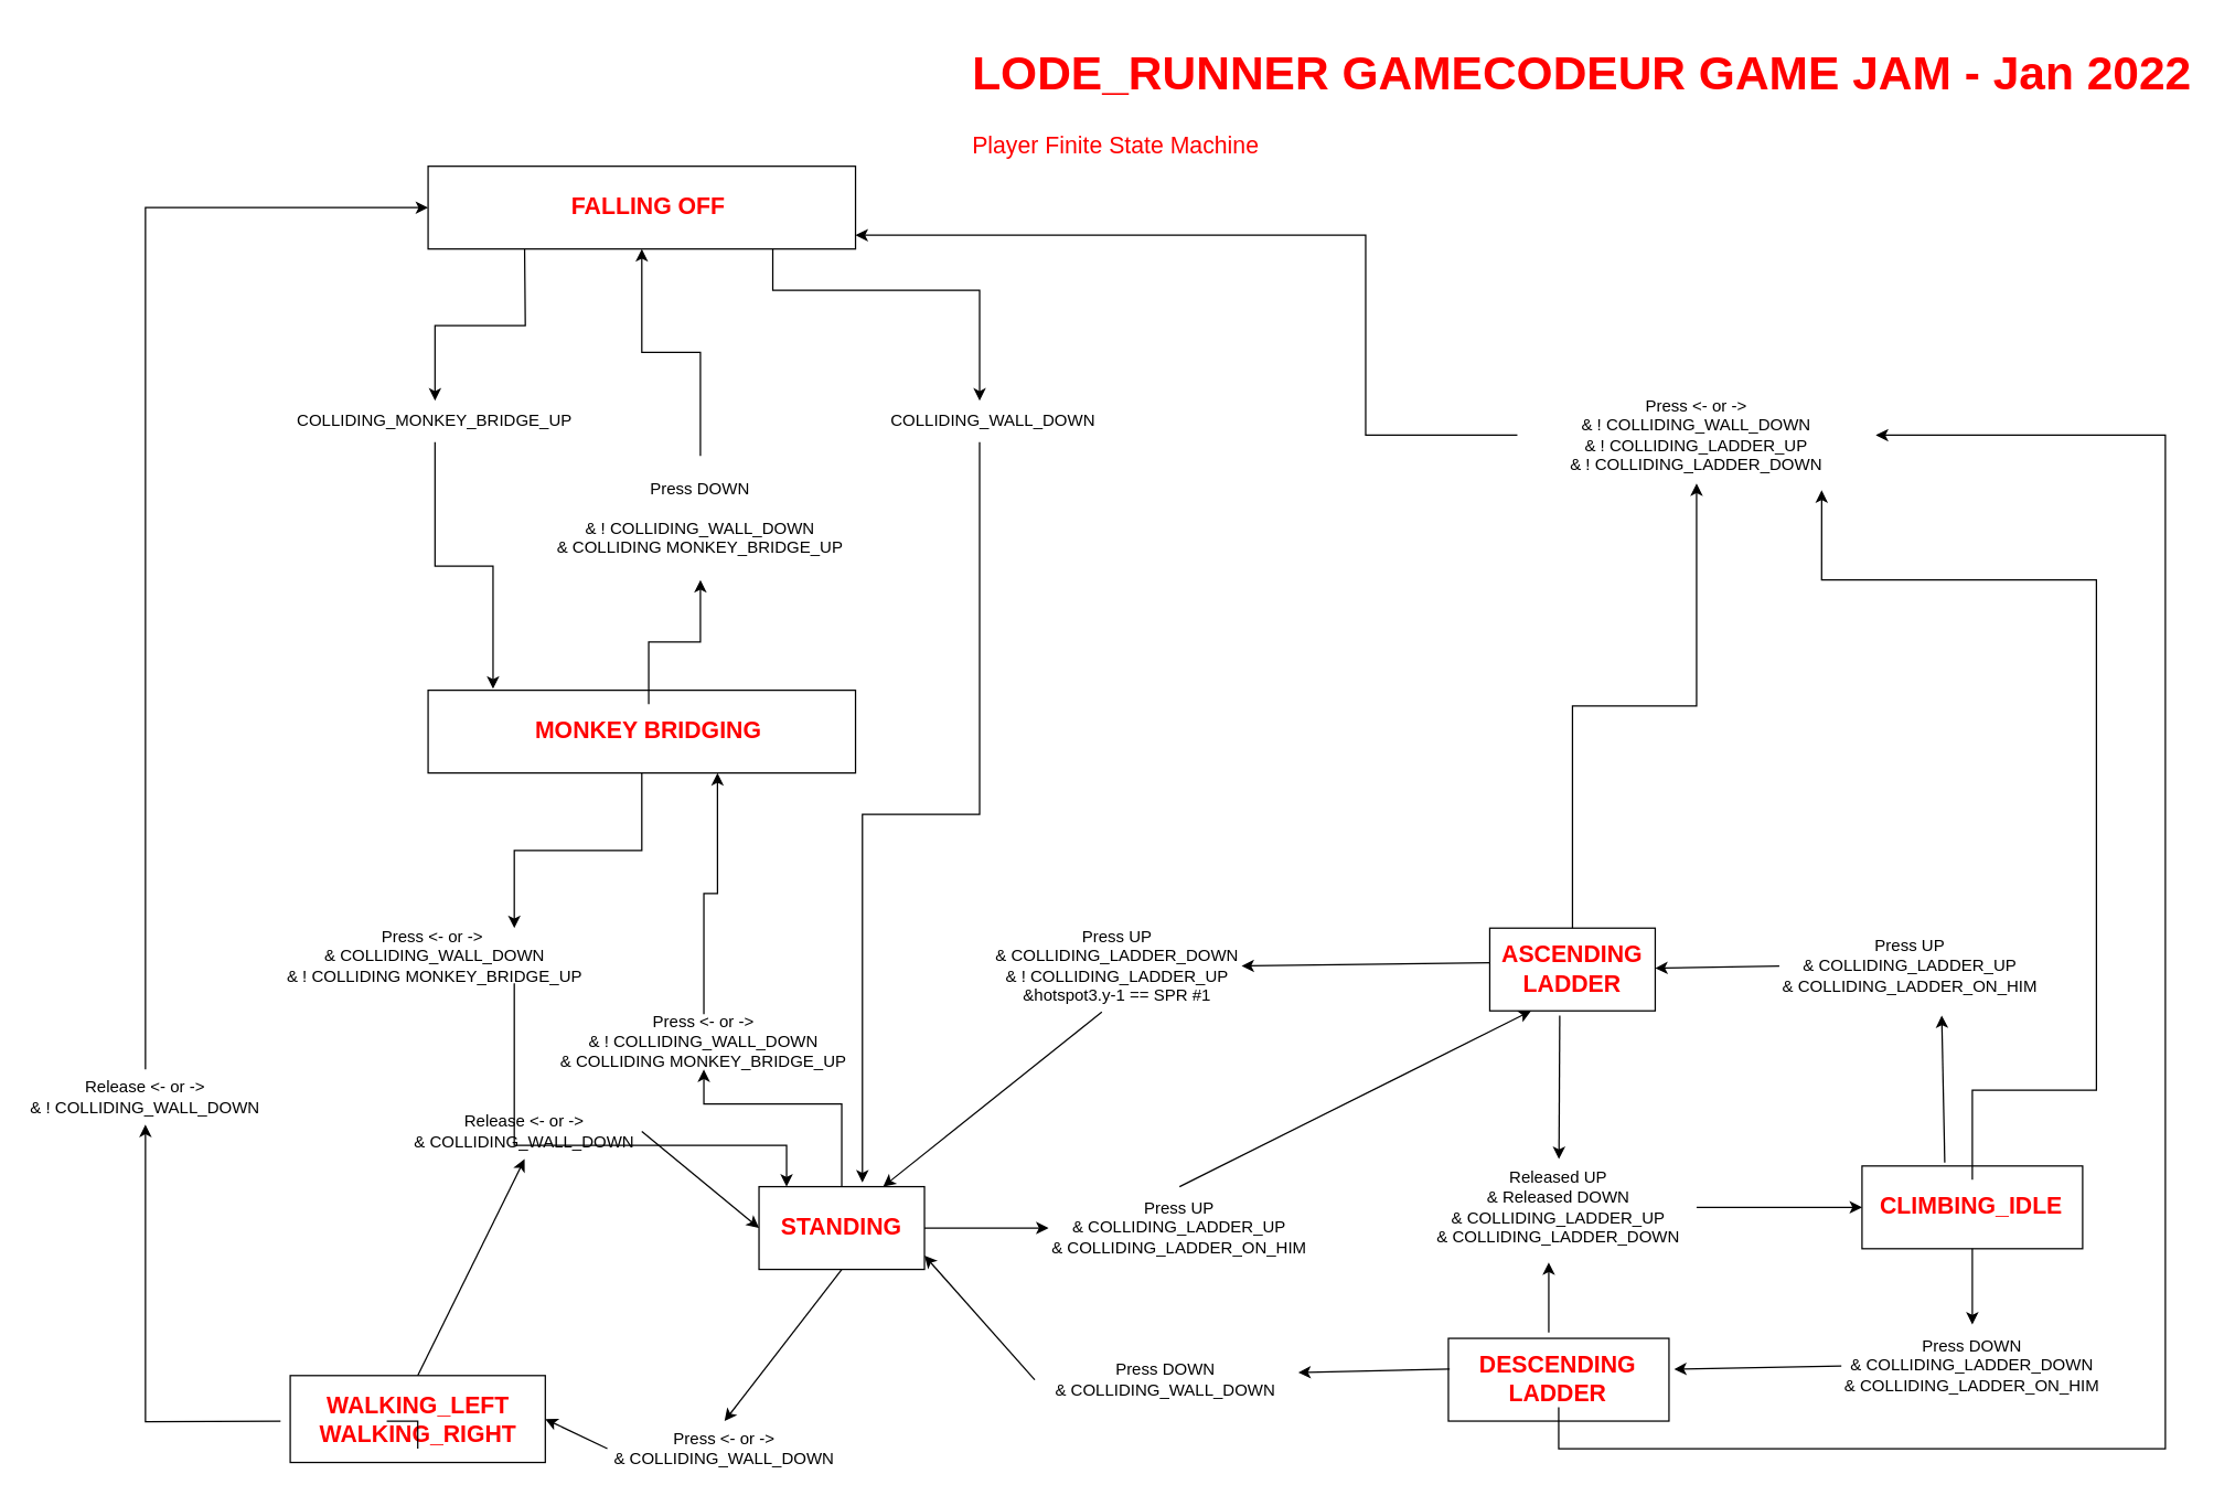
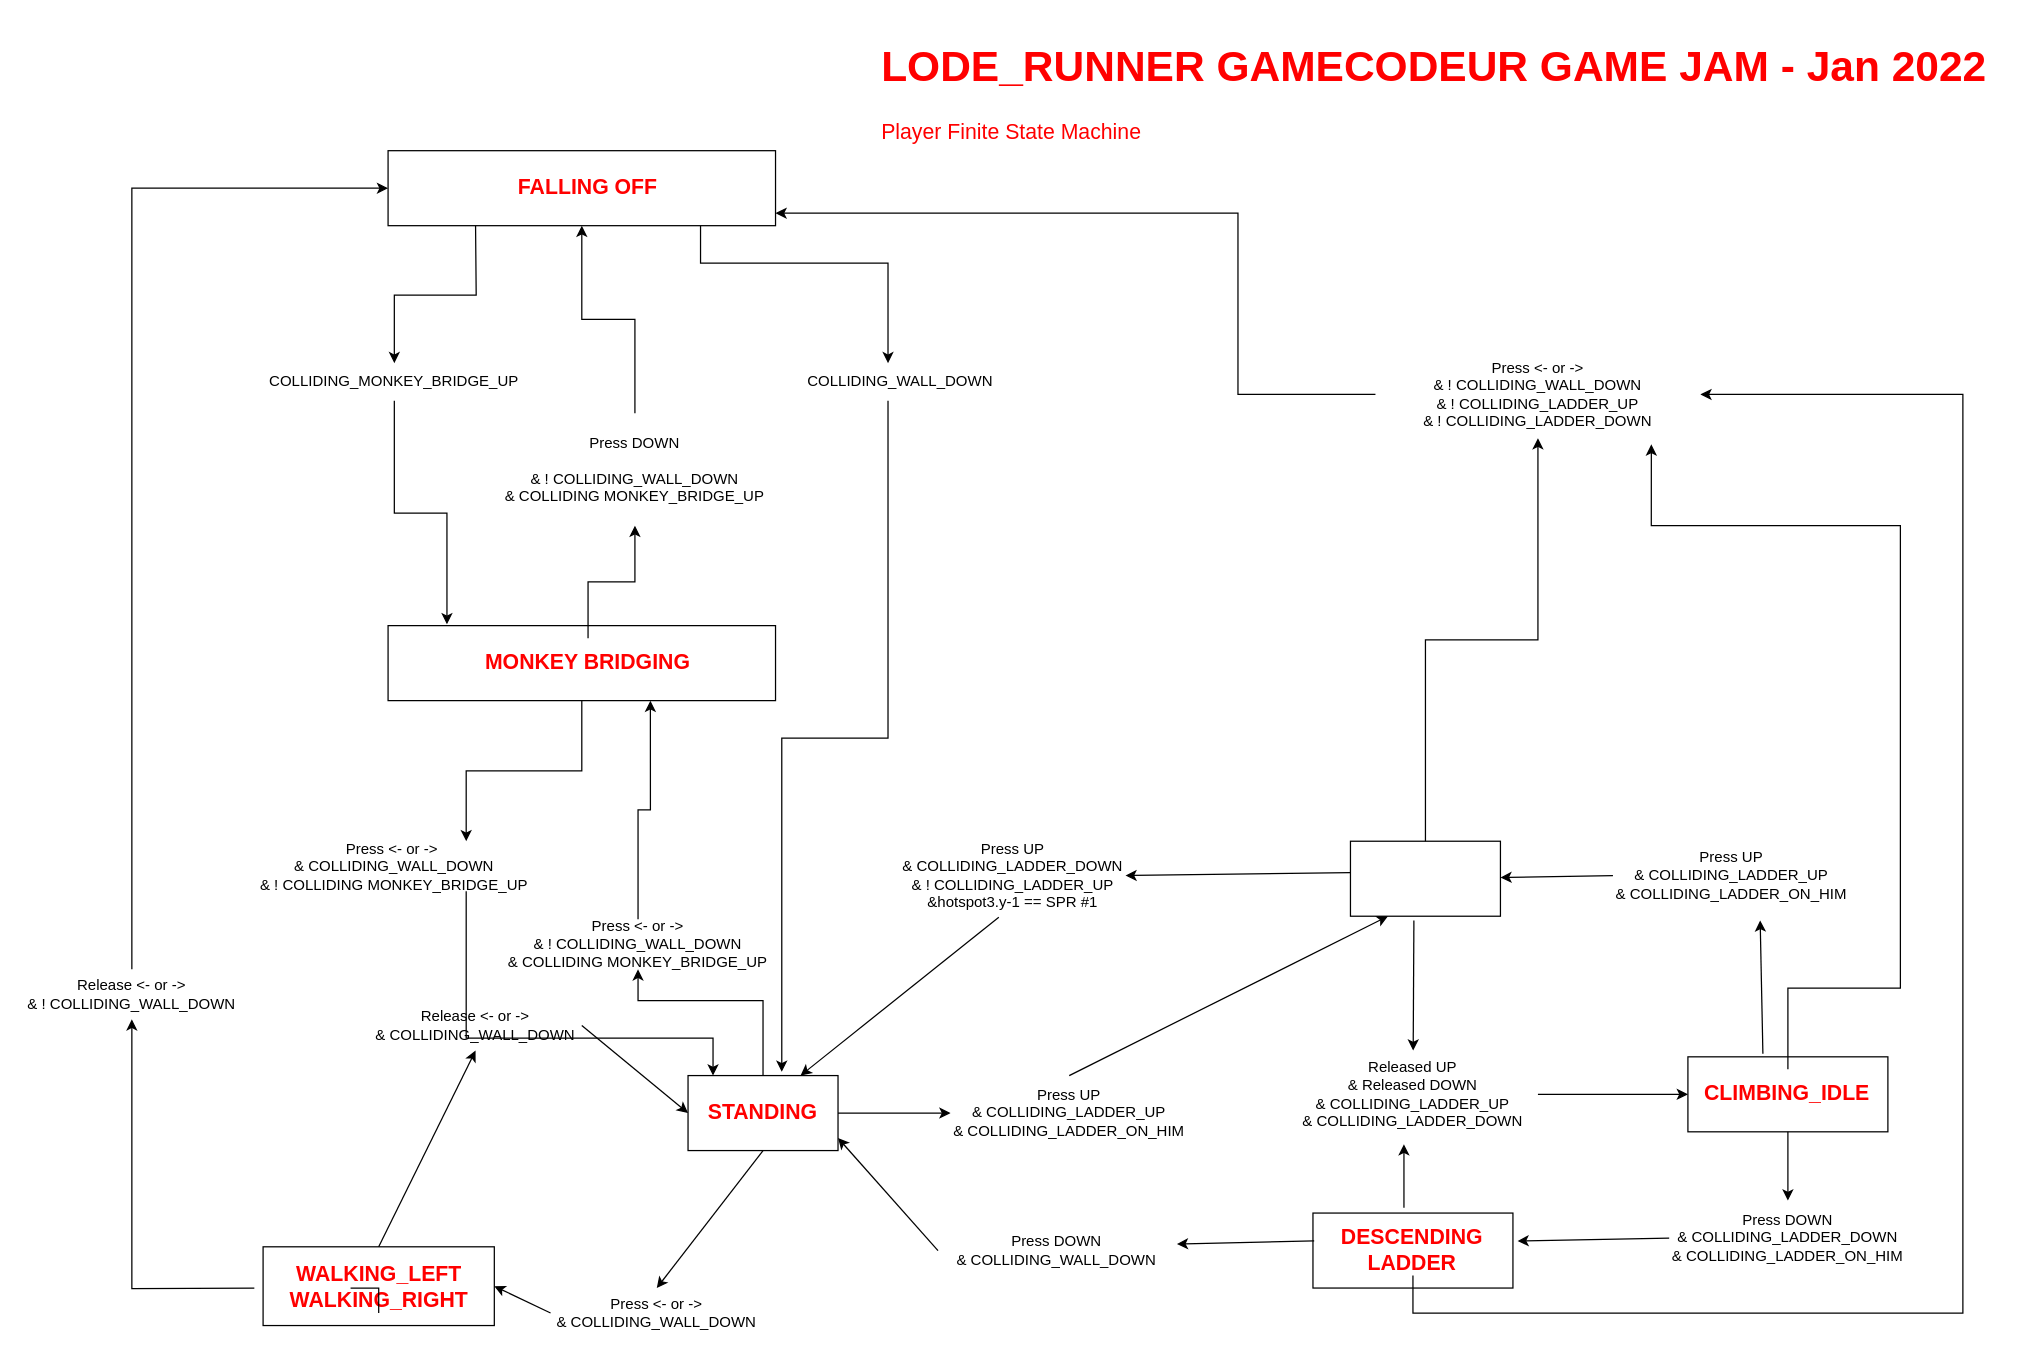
- <mxCell id="7" value="&lt;font color=&quot;#ff0000&quot; style=&quot;font-size: 17px&quot;&gt;&lt;b&gt;ASCENDING&lt;br&gt;LADDER&lt;br&gt;&lt;/b&gt;&lt;/font&gt;" style="text;html=1;strokeColor=none;fillColor=none;align=center;verticalAlign=middle;whiteSpace=wrap;rounded=0;" parent="5" vertex="1"><mxGeometry x="10" y="10" width="100" height="40" as="geometry" /></mxCell>
